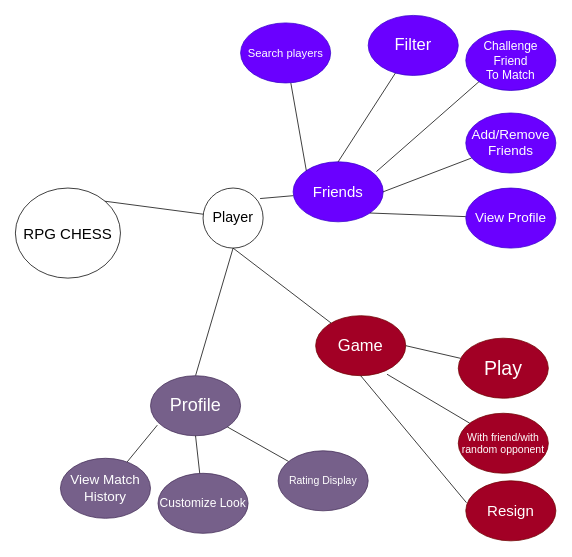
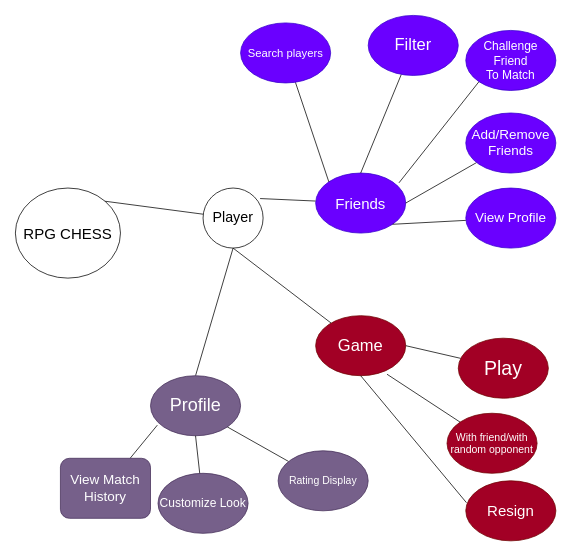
- <mxCell id="6" value="&lt;font style=&quot;font-size: 20px;&quot;&gt;Friends&lt;/font&gt;" style="ellipse;whiteSpace=wrap;html=1;fillColor=#6a00ff;fontColor=#ffffff;strokeColor=#3700CC;" vertex="1" parent="1"><mxGeometry x="390" y="215" width="120" height="80" as="geometry" /></mxCell>
+ <mxCell id="6" value="&lt;font style=&quot;font-size: 20px;&quot;&gt;Friends&lt;/font&gt;" style="ellipse;whiteSpace=wrap;html=1;fillColor=#6a00ff;fontColor=#ffffff;strokeColor=#3700CC;" vertex="1" parent="1"><mxGeometry x="420" y="230" width="120" height="80" as="geometry" /></mxCell>
- <mxCell id="18" value="&lt;font style=&quot;font-size: 14px;&quot;&gt;With friend/with random opponent&lt;br&gt;&lt;/font&gt;" style="ellipse;whiteSpace=wrap;html=1;fillColor=#a20025;fontColor=#ffffff;strokeColor=#6F0000;" vertex="1" parent="1"><mxGeometry x="610" y="550" width="120" height="80" as="geometry" /></mxCell>
+ <mxCell id="18" value="&lt;font style=&quot;font-size: 14px;&quot;&gt;With friend/with random opponent&lt;br&gt;&lt;/font&gt;" style="ellipse;whiteSpace=wrap;html=1;fillColor=#a20025;fontColor=#ffffff;strokeColor=#6F0000;" vertex="1" parent="1"><mxGeometry x="595" y="550" width="120" height="80" as="geometry" /></mxCell>
- <mxCell id="26" value="&lt;font style=&quot;font-size: 18px;&quot;&gt;View Match History&lt;br&gt;&lt;/font&gt;" style="ellipse;whiteSpace=wrap;html=1;fillColor=#76608a;fontColor=#ffffff;strokeColor=#432D57;" vertex="1" parent="1"><mxGeometry x="80" y="610" width="120" height="80" as="geometry" /></mxCell>
+ <mxCell id="26" value="&lt;font style=&quot;font-size: 18px;&quot;&gt;View Match History&lt;br&gt;&lt;/font&gt;" style="whiteSpace=wrap;html=1;fillColor=#76608a;fontColor=#ffffff;strokeColor=#432D57;rounded=1;" vertex="1" parent="1"><mxGeometry x="80" y="610" width="120" height="80" as="geometry" /></mxCell>
